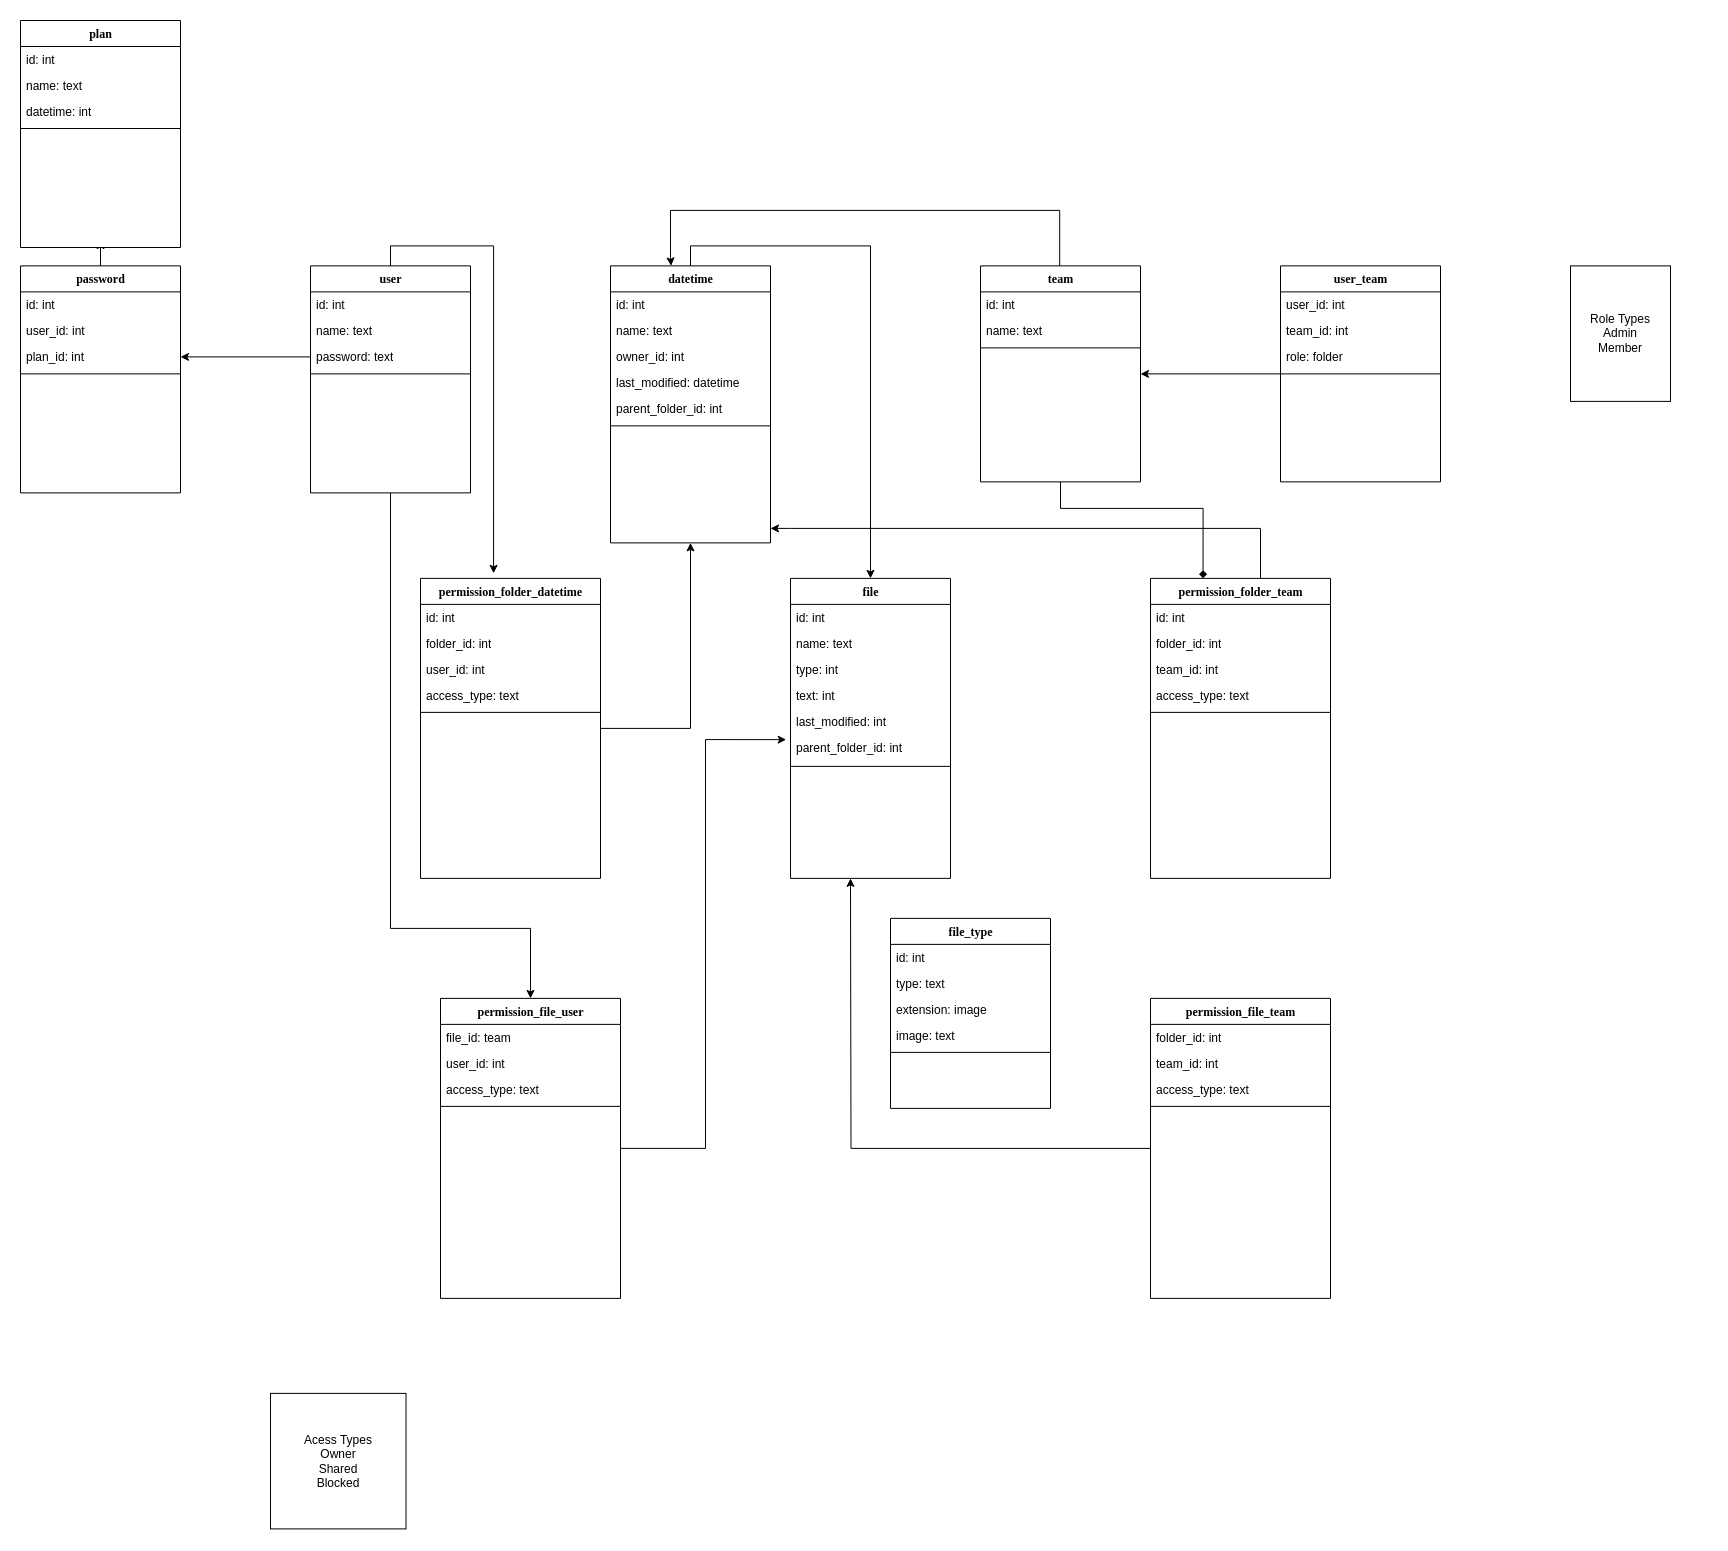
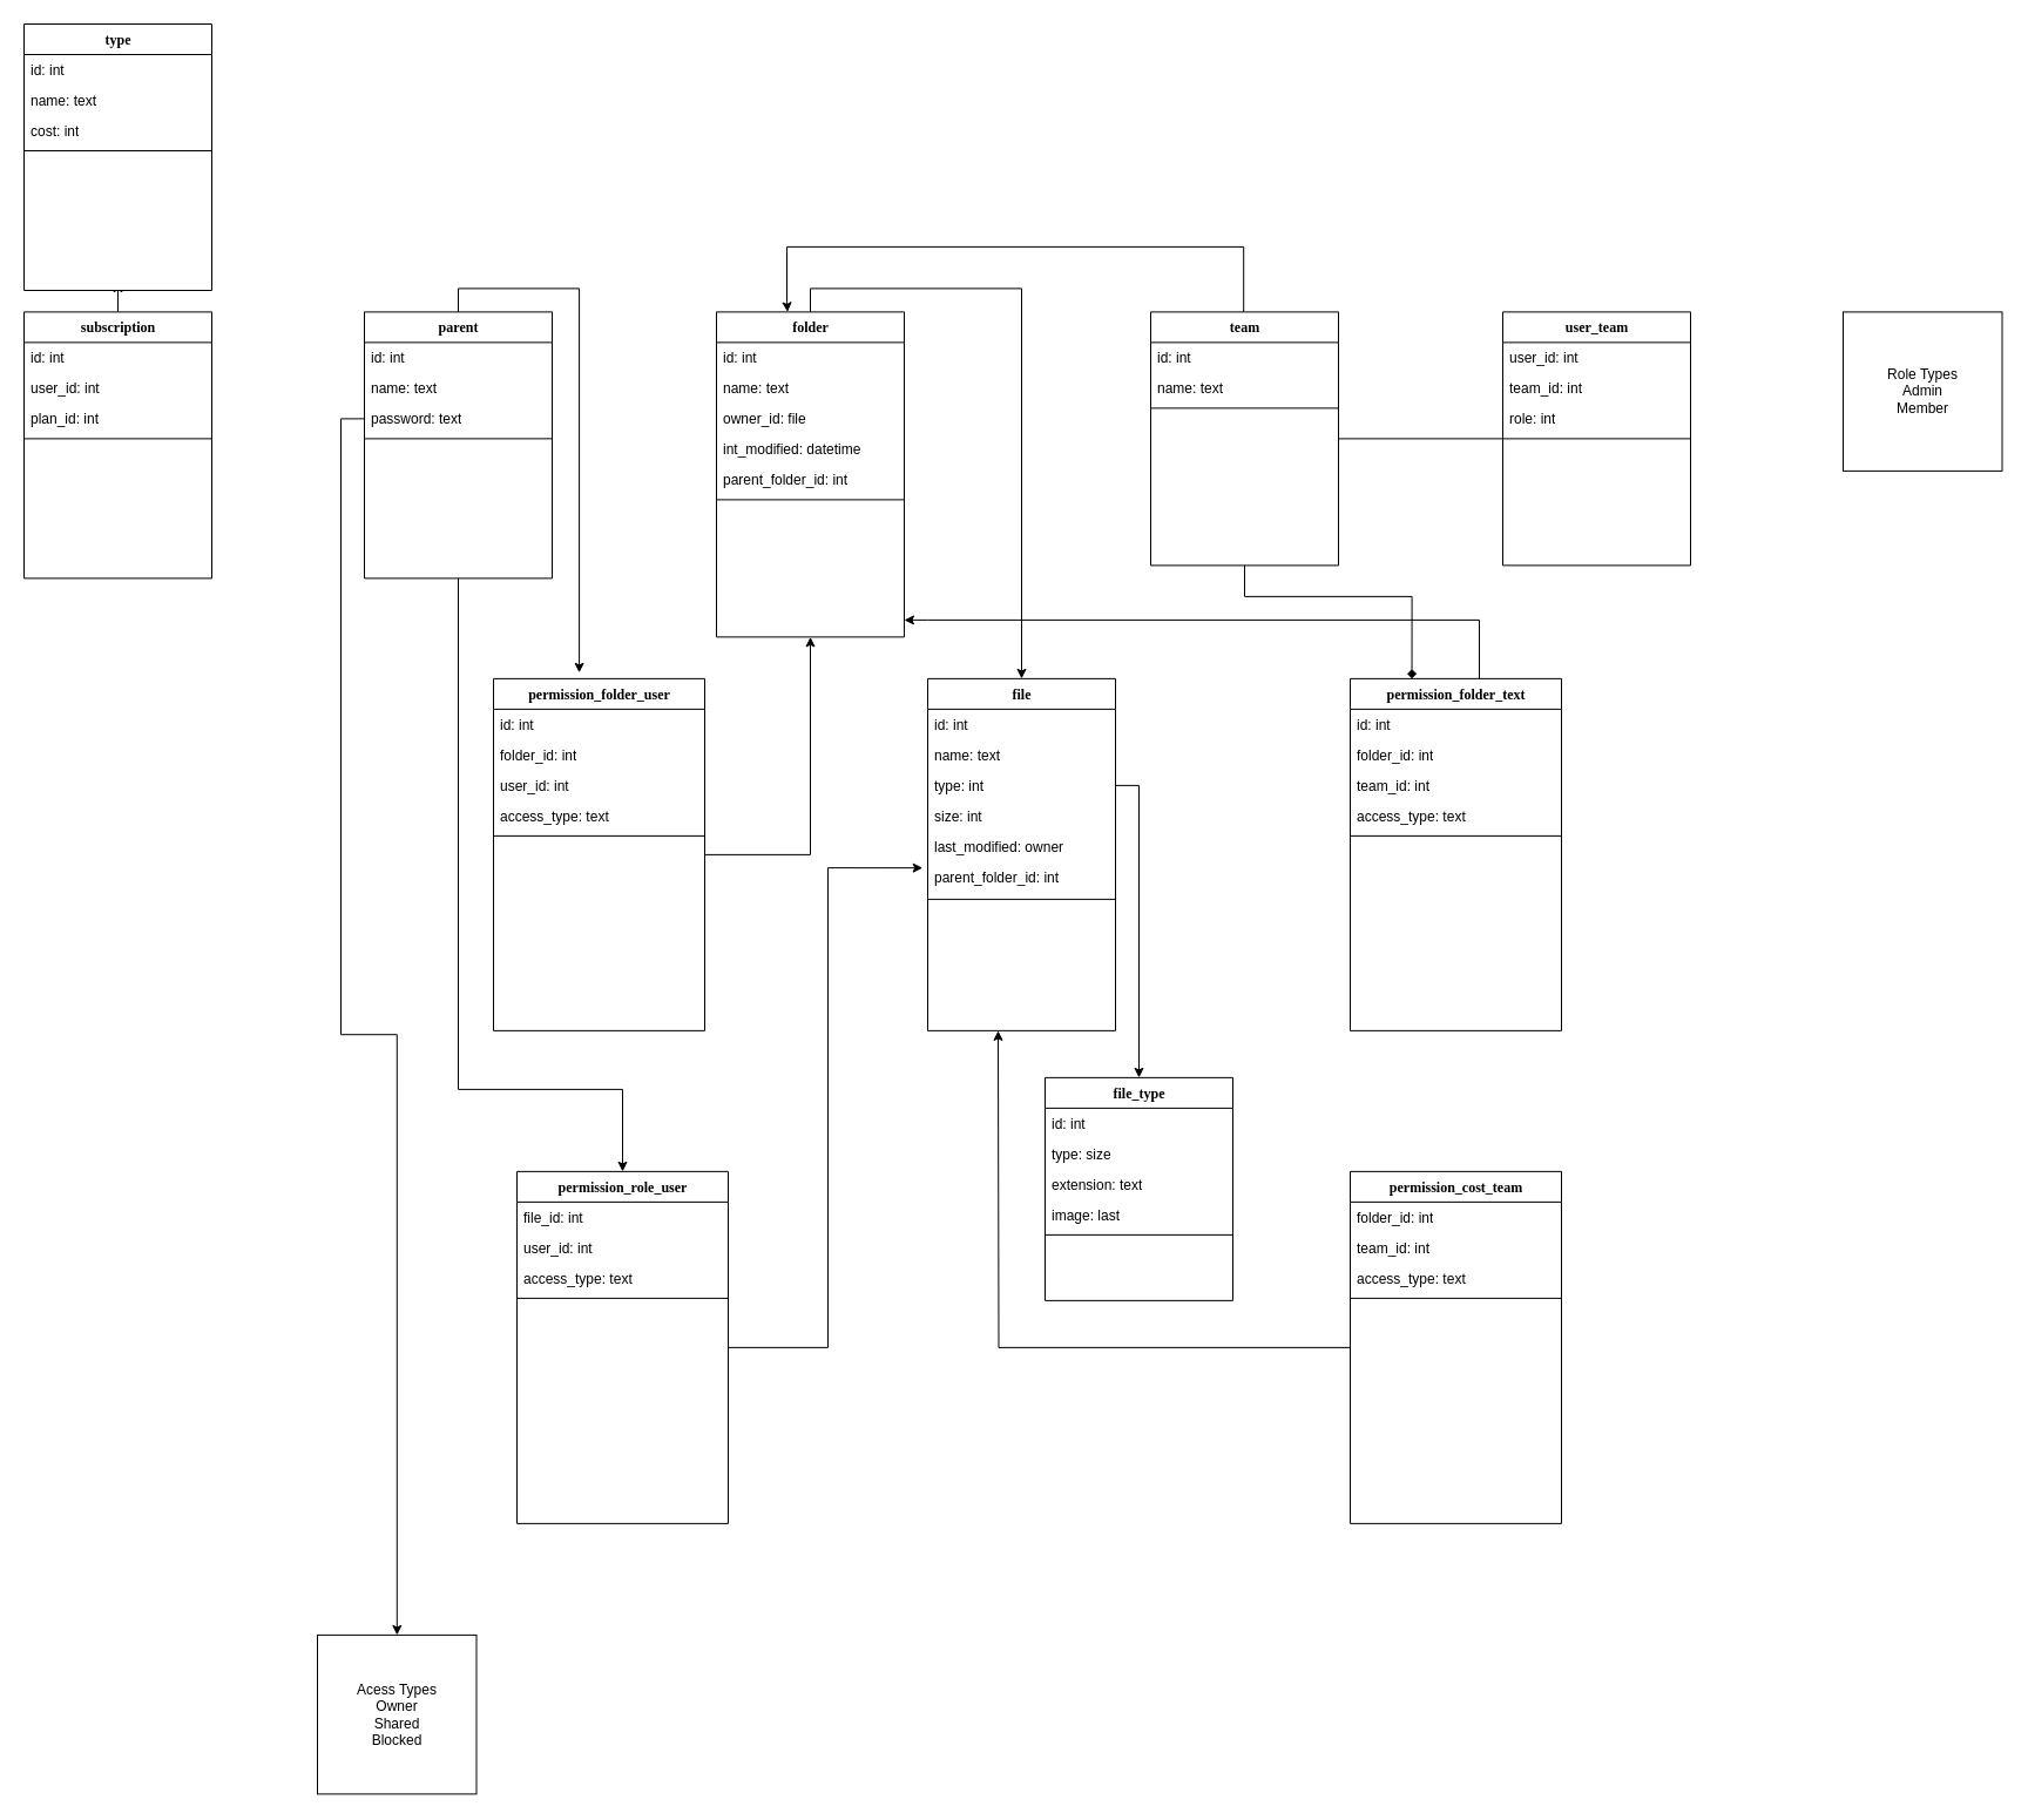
- <mxCell id="78" value="plan" style="swimlane;html=1;fontStyle=1;align=center;verticalAlign=top;childLayout=stackLayout;horizontal=1;startSize=26;horizontalStack=0;resizeParent=1;resizeLast=0;collapsible=1;marginBottom=0;swimlaneFillColor=#ffffff;rounded=0;shadow=0;comic=0;labelBackgroundColor=none;strokeWidth=1;fillColor=none;fontFamily=Verdana;fontSize=12" vertex="1" parent="1"><mxGeometry x="20" y="20" width="160" height="227" as="geometry" /></mxCell>
+ <mxCell id="78" value="type" style="swimlane;html=1;fontStyle=1;align=center;verticalAlign=top;childLayout=stackLayout;horizontal=1;startSize=26;horizontalStack=0;resizeParent=1;resizeLast=0;collapsible=1;marginBottom=0;swimlaneFillColor=#ffffff;rounded=0;shadow=0;comic=0;labelBackgroundColor=none;strokeWidth=1;fillColor=none;fontFamily=Verdana;fontSize=12" vertex="1" parent="1"><mxGeometry x="20" y="20" width="160" height="227" as="geometry" /></mxCell>
- <mxCell id="81" value="datetime: int" style="text;html=1;strokeColor=none;fillColor=none;align=left;verticalAlign=top;spacingLeft=4;spacingRight=4;whiteSpace=wrap;overflow=hidden;rotatable=0;points=[[0,0.5],[1,0.5]];portConstraint=eastwest;" vertex="1" parent="78"><mxGeometry y="78" width="160" height="26" as="geometry" /></mxCell>
+ <mxCell id="81" value="cost: int" style="text;html=1;strokeColor=none;fillColor=none;align=left;verticalAlign=top;spacingLeft=4;spacingRight=4;whiteSpace=wrap;overflow=hidden;rotatable=0;points=[[0,0.5],[1,0.5]];portConstraint=eastwest;" vertex="1" parent="78"><mxGeometry y="78" width="160" height="26" as="geometry" /></mxCell>
- <mxCell id="72" value="password" style="swimlane;html=1;fontStyle=1;align=center;verticalAlign=top;childLayout=stackLayout;horizontal=1;startSize=26;horizontalStack=0;resizeParent=1;resizeLast=0;collapsible=1;marginBottom=0;swimlaneFillColor=#ffffff;rounded=0;shadow=0;comic=0;labelBackgroundColor=none;strokeWidth=1;fillColor=none;fontFamily=Verdana;fontSize=12" vertex="1" parent="1"><mxGeometry x="20" y="265.39" width="160" height="227" as="geometry" /></mxCell>
+ <mxCell id="72" value="subscription" style="swimlane;html=1;fontStyle=1;align=center;verticalAlign=top;childLayout=stackLayout;horizontal=1;startSize=26;horizontalStack=0;resizeParent=1;resizeLast=0;collapsible=1;marginBottom=0;swimlaneFillColor=#ffffff;rounded=0;shadow=0;comic=0;labelBackgroundColor=none;strokeWidth=1;fillColor=none;fontFamily=Verdana;fontSize=12" vertex="1" parent="1"><mxGeometry x="20" y="265.39" width="160" height="227" as="geometry" /></mxCell>
- <mxCell id="4" value="user" style="swimlane;html=1;fontStyle=1;align=center;verticalAlign=top;childLayout=stackLayout;horizontal=1;startSize=26;horizontalStack=0;resizeParent=1;resizeLast=0;collapsible=1;marginBottom=0;swimlaneFillColor=#ffffff;rounded=0;shadow=0;comic=0;labelBackgroundColor=none;strokeWidth=1;fillColor=none;fontFamily=Verdana;fontSize=12" parent="1" vertex="1"><mxGeometry x="310" y="265.39" width="160" height="227" as="geometry" /></mxCell>
+ <mxCell id="4" value="parent" style="swimlane;html=1;fontStyle=1;align=center;verticalAlign=top;childLayout=stackLayout;horizontal=1;startSize=26;horizontalStack=0;resizeParent=1;resizeLast=0;collapsible=1;marginBottom=0;swimlaneFillColor=#ffffff;rounded=0;shadow=0;comic=0;labelBackgroundColor=none;strokeWidth=1;fillColor=none;fontFamily=Verdana;fontSize=12" parent="1" vertex="1"><mxGeometry x="310" y="265.39" width="160" height="227" as="geometry" /></mxCell>
- <mxCell id="10" value="datetime" style="swimlane;html=1;fontStyle=1;align=center;verticalAlign=top;childLayout=stackLayout;horizontal=1;startSize=26;horizontalStack=0;resizeParent=1;resizeLast=0;collapsible=1;marginBottom=0;swimlaneFillColor=#ffffff;rounded=0;shadow=0;comic=0;labelBackgroundColor=none;strokeWidth=1;fillColor=none;fontFamily=Verdana;fontSize=12" parent="1" vertex="1"><mxGeometry x="610" y="265.39" width="160" height="277" as="geometry" /></mxCell>
+ <mxCell id="10" value="folder" style="swimlane;html=1;fontStyle=1;align=center;verticalAlign=top;childLayout=stackLayout;horizontal=1;startSize=26;horizontalStack=0;resizeParent=1;resizeLast=0;collapsible=1;marginBottom=0;swimlaneFillColor=#ffffff;rounded=0;shadow=0;comic=0;labelBackgroundColor=none;strokeWidth=1;fillColor=none;fontFamily=Verdana;fontSize=12" parent="1" vertex="1"><mxGeometry x="610" y="265.39" width="160" height="277" as="geometry" /></mxCell>
- <mxCell id="83" value="Role Types&lt;br&gt;Admin&lt;br&gt;Member" style="whiteSpace=wrap;html=1;aspect=fixed;" vertex="1" parent="1"><mxGeometry x="1570" y="265.39" width="100" height="135.5" as="geometry" /></mxCell>
+ <mxCell id="83" value="Role Types&lt;br&gt;Admin&lt;br&gt;Member" style="whiteSpace=wrap;html=1;aspect=fixed;" vertex="1" parent="1"><mxGeometry x="1570" y="265.39" width="135.5" height="135.5" as="geometry" /></mxCell>
- <mxCell id="77" style="edgeStyle=orthogonalEdgeStyle;rounded=0;orthogonalLoop=1;jettySize=auto;html=1;exitX=0;exitY=0.5;exitDx=0;exitDy=0;entryX=1;entryY=0.5;entryDx=0;entryDy=0;" edge="1" parent="1" source="7" target="75"><mxGeometry relative="1" as="geometry" /></mxCell>
+ <mxCell id="77" style="edgeStyle=orthogonalEdgeStyle;rounded=0;orthogonalLoop=1;jettySize=auto;html=1;exitX=0;exitY=0.5;exitDx=0;exitDy=0;" edge="1" parent="1" source="7" target="70"><mxGeometry relative="1" as="geometry" /></mxCell>
- <mxCell id="13" value="owner_id: int" style="text;html=1;strokeColor=none;fillColor=none;align=left;verticalAlign=top;spacingLeft=4;spacingRight=4;whiteSpace=wrap;overflow=hidden;rotatable=0;points=[[0,0.5],[1,0.5]];portConstraint=eastwest;" vertex="1" parent="10"><mxGeometry y="78" width="160" height="26" as="geometry" /></mxCell>
+ <mxCell id="13" value="owner_id: file" style="text;html=1;strokeColor=none;fillColor=none;align=left;verticalAlign=top;spacingLeft=4;spacingRight=4;whiteSpace=wrap;overflow=hidden;rotatable=0;points=[[0,0.5],[1,0.5]];portConstraint=eastwest;" vertex="1" parent="10"><mxGeometry y="78" width="160" height="26" as="geometry" /></mxCell>
- <mxCell id="49" value="role: folder" style="text;html=1;strokeColor=none;fillColor=none;align=left;verticalAlign=top;spacingLeft=4;spacingRight=4;whiteSpace=wrap;overflow=hidden;rotatable=0;points=[[0,0.5],[1,0.5]];portConstraint=eastwest;" vertex="1" parent="46"><mxGeometry y="78" width="160" height="26" as="geometry" /></mxCell>
+ <mxCell id="49" value="role: int" style="text;html=1;strokeColor=none;fillColor=none;align=left;verticalAlign=top;spacingLeft=4;spacingRight=4;whiteSpace=wrap;overflow=hidden;rotatable=0;points=[[0,0.5],[1,0.5]];portConstraint=eastwest;" vertex="1" parent="46"><mxGeometry y="78" width="160" height="26" as="geometry" /></mxCell>
- <mxCell id="45" style="edgeStyle=orthogonalEdgeStyle;rounded=0;orthogonalLoop=1;jettySize=auto;html=1;entryX=1;entryY=0.5;entryDx=0;entryDy=0;" edge="1" parent="1" source="46" target="41"><mxGeometry relative="1" as="geometry" /></mxCell>
+ <mxCell id="45" style="edgeStyle=orthogonalEdgeStyle;rounded=0;orthogonalLoop=1;jettySize=auto;html=1;entryX=1;entryY=0.5;entryDx=0;entryDy=0;endArrow=none;" edge="1" parent="1" source="46" target="41"><mxGeometry relative="1" as="geometry" /></mxCell>
- <mxCell id="14" value="last_modified: datetime" style="text;html=1;strokeColor=none;fillColor=none;align=left;verticalAlign=top;spacingLeft=4;spacingRight=4;whiteSpace=wrap;overflow=hidden;rotatable=0;points=[[0,0.5],[1,0.5]];portConstraint=eastwest;" vertex="1" parent="10"><mxGeometry y="104" width="160" height="26" as="geometry" /></mxCell>
+ <mxCell id="14" value="int_modified: datetime" style="text;html=1;strokeColor=none;fillColor=none;align=left;verticalAlign=top;spacingLeft=4;spacingRight=4;whiteSpace=wrap;overflow=hidden;rotatable=0;points=[[0,0.5],[1,0.5]];portConstraint=eastwest;" vertex="1" parent="10"><mxGeometry y="104" width="160" height="26" as="geometry" /></mxCell>
- <mxCell id="26" value="permission_folder_datetime" style="swimlane;html=1;fontStyle=1;align=center;verticalAlign=top;childLayout=stackLayout;horizontal=1;startSize=26;horizontalStack=0;resizeParent=1;resizeLast=0;collapsible=1;marginBottom=0;swimlaneFillColor=#ffffff;rounded=0;shadow=0;comic=0;labelBackgroundColor=none;strokeWidth=1;fillColor=none;fontFamily=Verdana;fontSize=12" parent="1" vertex="1"><mxGeometry x="420" y="577.89" width="180" height="300" as="geometry" /></mxCell>
+ <mxCell id="26" value="permission_folder_user" style="swimlane;html=1;fontStyle=1;align=center;verticalAlign=top;childLayout=stackLayout;horizontal=1;startSize=26;horizontalStack=0;resizeParent=1;resizeLast=0;collapsible=1;marginBottom=0;swimlaneFillColor=#ffffff;rounded=0;shadow=0;comic=0;labelBackgroundColor=none;strokeWidth=1;fillColor=none;fontFamily=Verdana;fontSize=12" parent="1" vertex="1"><mxGeometry x="420" y="577.89" width="180" height="300" as="geometry" /></mxCell>
- <mxCell id="52" value="permission_folder_team" style="swimlane;html=1;fontStyle=1;align=center;verticalAlign=top;childLayout=stackLayout;horizontal=1;startSize=26;horizontalStack=0;resizeParent=1;resizeLast=0;collapsible=1;marginBottom=0;swimlaneFillColor=#ffffff;rounded=0;shadow=0;comic=0;labelBackgroundColor=none;strokeWidth=1;fillColor=none;fontFamily=Verdana;fontSize=12" vertex="1" parent="1"><mxGeometry x="1150" y="577.89" width="180" height="300" as="geometry" /></mxCell>
+ <mxCell id="52" value="permission_folder_text" style="swimlane;html=1;fontStyle=1;align=center;verticalAlign=top;childLayout=stackLayout;horizontal=1;startSize=26;horizontalStack=0;resizeParent=1;resizeLast=0;collapsible=1;marginBottom=0;swimlaneFillColor=#ffffff;rounded=0;shadow=0;comic=0;labelBackgroundColor=none;strokeWidth=1;fillColor=none;fontFamily=Verdana;fontSize=12" vertex="1" parent="1"><mxGeometry x="1150" y="577.89" width="180" height="300" as="geometry" /></mxCell>
- <mxCell id="21" value="text: int" style="text;html=1;strokeColor=none;fillColor=none;align=left;verticalAlign=top;spacingLeft=4;spacingRight=4;whiteSpace=wrap;overflow=hidden;rotatable=0;points=[[0,0.5],[1,0.5]];portConstraint=eastwest;" parent="17" vertex="1"><mxGeometry y="104" width="160" height="26" as="geometry" /></mxCell>
+ <mxCell id="21" value="size: int" style="text;html=1;strokeColor=none;fillColor=none;align=left;verticalAlign=top;spacingLeft=4;spacingRight=4;whiteSpace=wrap;overflow=hidden;rotatable=0;points=[[0,0.5],[1,0.5]];portConstraint=eastwest;" parent="17" vertex="1"><mxGeometry y="104" width="160" height="26" as="geometry" /></mxCell>
- <mxCell id="22" value="last_modified: int" style="text;html=1;strokeColor=none;fillColor=none;align=left;verticalAlign=top;spacingLeft=4;spacingRight=4;whiteSpace=wrap;overflow=hidden;rotatable=0;points=[[0,0.5],[1,0.5]];portConstraint=eastwest;" parent="17" vertex="1"><mxGeometry y="130" width="160" height="26" as="geometry" /></mxCell>
+ <mxCell id="22" value="last_modified: owner" style="text;html=1;strokeColor=none;fillColor=none;align=left;verticalAlign=top;spacingLeft=4;spacingRight=4;whiteSpace=wrap;overflow=hidden;rotatable=0;points=[[0,0.5],[1,0.5]];portConstraint=eastwest;" parent="17" vertex="1"><mxGeometry y="130" width="160" height="26" as="geometry" /></mxCell>
+ <mxCell id="38" style="edgeStyle=orthogonalEdgeStyle;rounded=0;orthogonalLoop=1;jettySize=auto;html=1;entryX=0.5;entryY=0;entryDx=0;entryDy=0;" parent="1" source="20" target="32" edge="1"><mxGeometry relative="1" as="geometry" /></mxCell>
- <mxCell id="34" value="type: text" style="text;html=1;strokeColor=none;fillColor=none;align=left;verticalAlign=top;spacingLeft=4;spacingRight=4;whiteSpace=wrap;overflow=hidden;rotatable=0;points=[[0,0.5],[1,0.5]];portConstraint=eastwest;" parent="32" vertex="1"><mxGeometry y="52" width="160" height="26" as="geometry" /></mxCell>
+ <mxCell id="34" value="type: size" style="text;html=1;strokeColor=none;fillColor=none;align=left;verticalAlign=top;spacingLeft=4;spacingRight=4;whiteSpace=wrap;overflow=hidden;rotatable=0;points=[[0,0.5],[1,0.5]];portConstraint=eastwest;" parent="32" vertex="1"><mxGeometry y="52" width="160" height="26" as="geometry" /></mxCell>
- <mxCell id="35" value="extension: image" style="text;html=1;strokeColor=none;fillColor=none;align=left;verticalAlign=top;spacingLeft=4;spacingRight=4;whiteSpace=wrap;overflow=hidden;rotatable=0;points=[[0,0.5],[1,0.5]];portConstraint=eastwest;" parent="32" vertex="1"><mxGeometry y="78" width="160" height="26" as="geometry" /></mxCell>
+ <mxCell id="35" value="extension: text" style="text;html=1;strokeColor=none;fillColor=none;align=left;verticalAlign=top;spacingLeft=4;spacingRight=4;whiteSpace=wrap;overflow=hidden;rotatable=0;points=[[0,0.5],[1,0.5]];portConstraint=eastwest;" parent="32" vertex="1"><mxGeometry y="78" width="160" height="26" as="geometry" /></mxCell>
- <mxCell id="59" value="permission_file_user" style="swimlane;html=1;fontStyle=1;align=center;verticalAlign=top;childLayout=stackLayout;horizontal=1;startSize=26;horizontalStack=0;resizeParent=1;resizeLast=0;collapsible=1;marginBottom=0;swimlaneFillColor=#ffffff;rounded=0;shadow=0;comic=0;labelBackgroundColor=none;strokeWidth=1;fillColor=none;fontFamily=Verdana;fontSize=12" vertex="1" parent="1"><mxGeometry x="440" y="997.89" width="180" height="300" as="geometry" /></mxCell>
+ <mxCell id="59" value="permission_role_user" style="swimlane;html=1;fontStyle=1;align=center;verticalAlign=top;childLayout=stackLayout;horizontal=1;startSize=26;horizontalStack=0;resizeParent=1;resizeLast=0;collapsible=1;marginBottom=0;swimlaneFillColor=#ffffff;rounded=0;shadow=0;comic=0;labelBackgroundColor=none;strokeWidth=1;fillColor=none;fontFamily=Verdana;fontSize=12" vertex="1" parent="1"><mxGeometry x="440" y="997.89" width="180" height="300" as="geometry" /></mxCell>
- <mxCell id="65" value="permission_file_team" style="swimlane;html=1;fontStyle=1;align=center;verticalAlign=top;childLayout=stackLayout;horizontal=1;startSize=26;horizontalStack=0;resizeParent=1;resizeLast=0;collapsible=1;marginBottom=0;swimlaneFillColor=#ffffff;rounded=0;shadow=0;comic=0;labelBackgroundColor=none;strokeWidth=1;fillColor=none;fontFamily=Verdana;fontSize=12" vertex="1" parent="1"><mxGeometry x="1150" y="997.89" width="180" height="300" as="geometry" /></mxCell>
+ <mxCell id="65" value="permission_cost_team" style="swimlane;html=1;fontStyle=1;align=center;verticalAlign=top;childLayout=stackLayout;horizontal=1;startSize=26;horizontalStack=0;resizeParent=1;resizeLast=0;collapsible=1;marginBottom=0;swimlaneFillColor=#ffffff;rounded=0;shadow=0;comic=0;labelBackgroundColor=none;strokeWidth=1;fillColor=none;fontFamily=Verdana;fontSize=12" vertex="1" parent="1"><mxGeometry x="1150" y="997.89" width="180" height="300" as="geometry" /></mxCell>
- <mxCell id="36" value="image: text" style="text;html=1;strokeColor=none;fillColor=none;align=left;verticalAlign=top;spacingLeft=4;spacingRight=4;whiteSpace=wrap;overflow=hidden;rotatable=0;points=[[0,0.5],[1,0.5]];portConstraint=eastwest;" parent="32" vertex="1"><mxGeometry y="104" width="160" height="26" as="geometry" /></mxCell>
+ <mxCell id="36" value="image: last" style="text;html=1;strokeColor=none;fillColor=none;align=left;verticalAlign=top;spacingLeft=4;spacingRight=4;whiteSpace=wrap;overflow=hidden;rotatable=0;points=[[0,0.5],[1,0.5]];portConstraint=eastwest;" parent="32" vertex="1"><mxGeometry y="104" width="160" height="26" as="geometry" /></mxCell>
- <mxCell id="60" value="file_id: team" style="text;html=1;strokeColor=none;fillColor=none;align=left;verticalAlign=top;spacingLeft=4;spacingRight=4;whiteSpace=wrap;overflow=hidden;rotatable=0;points=[[0,0.5],[1,0.5]];portConstraint=eastwest;" vertex="1" parent="59"><mxGeometry y="26" width="180" height="26" as="geometry" /></mxCell>
+ <mxCell id="60" value="file_id: int" style="text;html=1;strokeColor=none;fillColor=none;align=left;verticalAlign=top;spacingLeft=4;spacingRight=4;whiteSpace=wrap;overflow=hidden;rotatable=0;points=[[0,0.5],[1,0.5]];portConstraint=eastwest;" vertex="1" parent="59"><mxGeometry y="26" width="180" height="26" as="geometry" /></mxCell>
